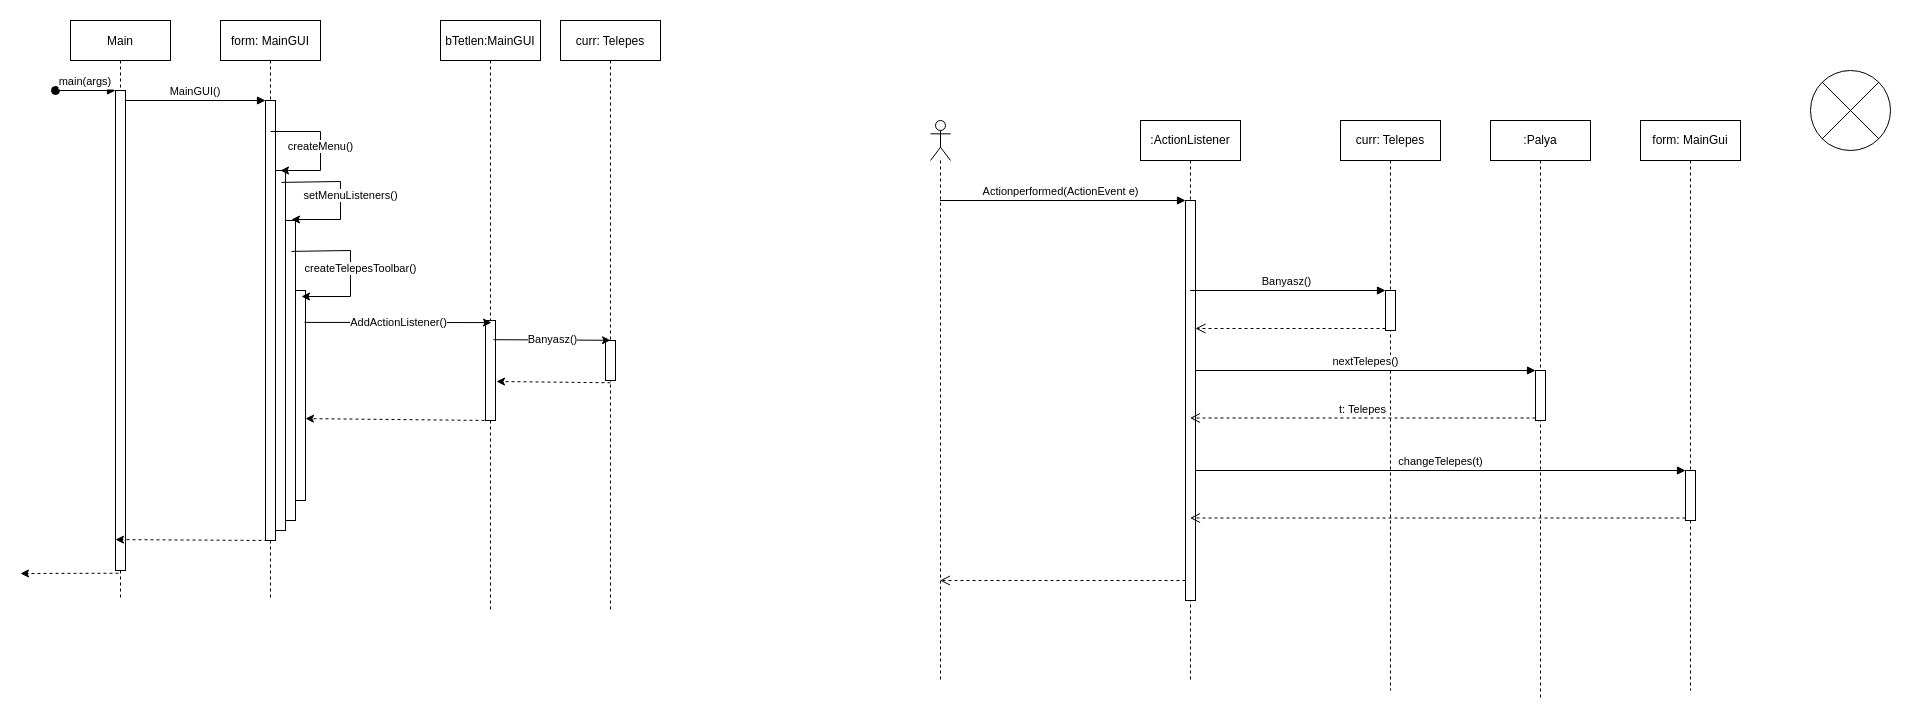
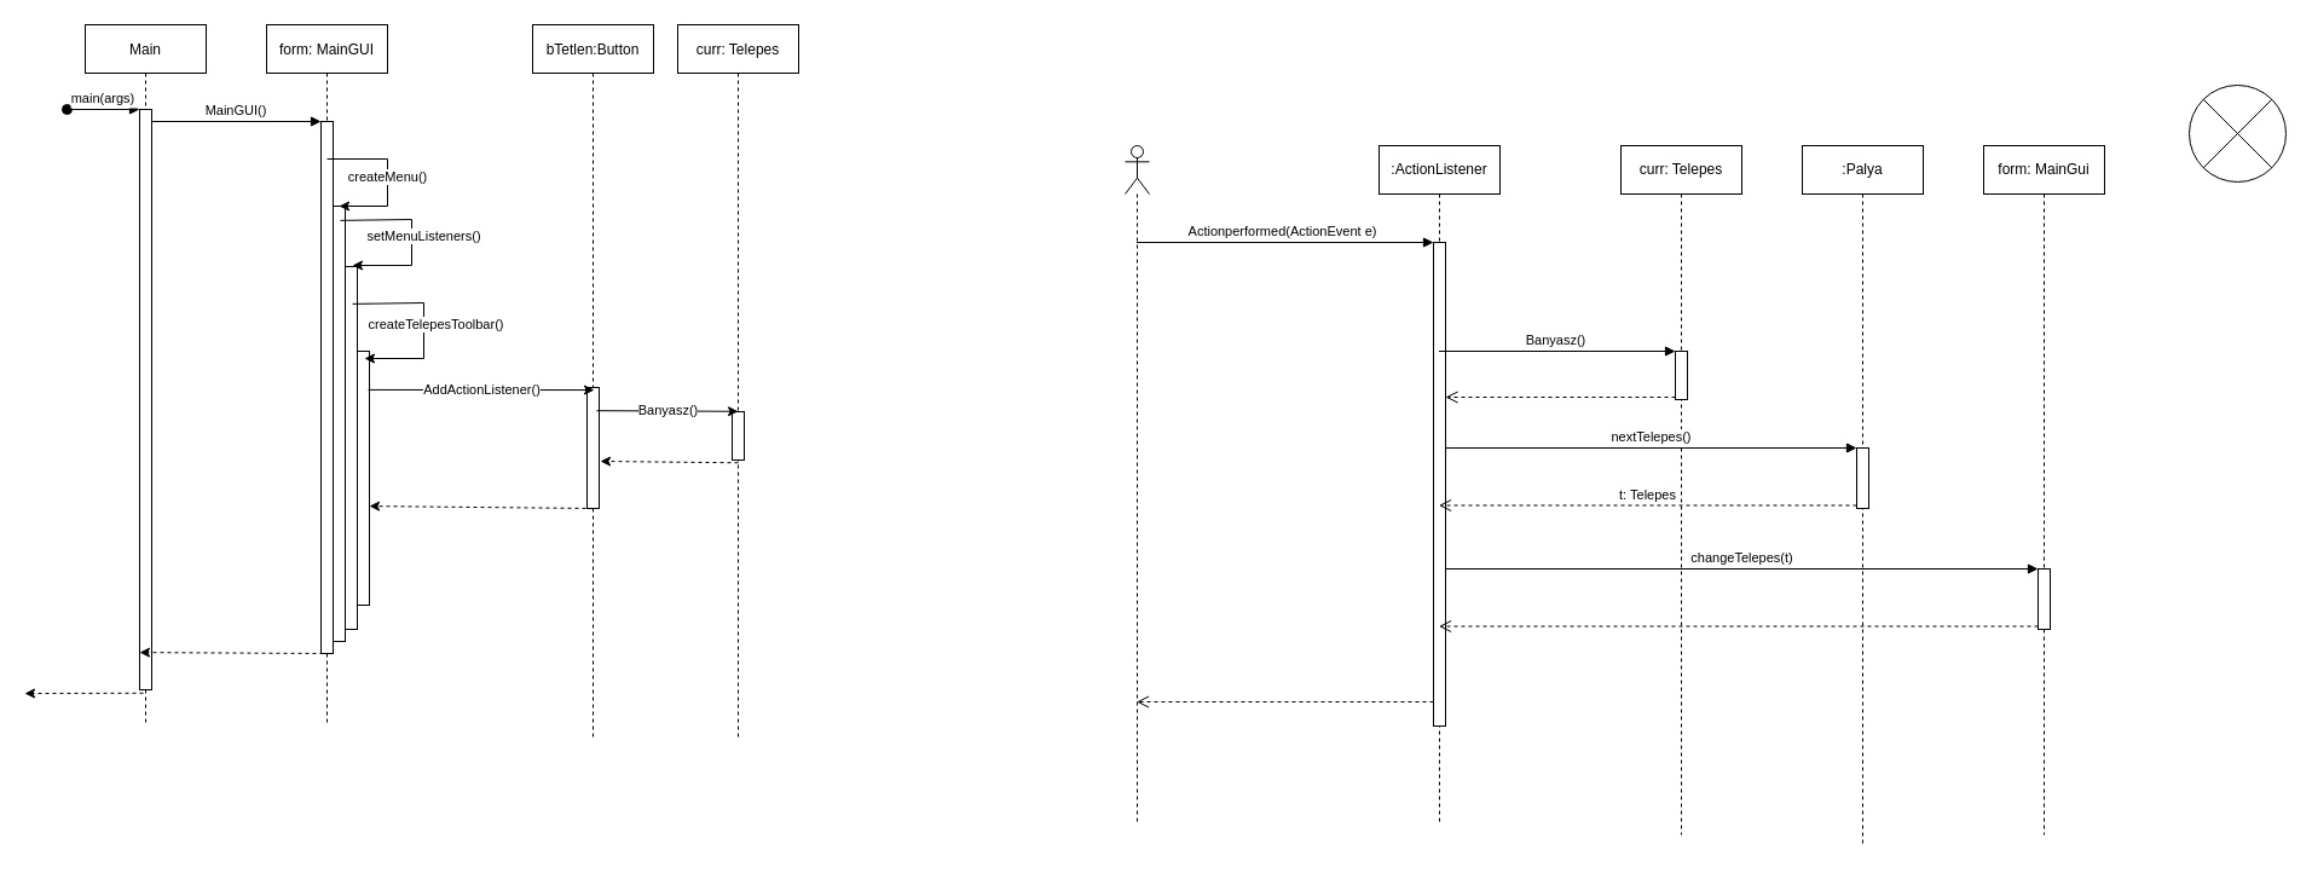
- <mxCell id="14" value="bTetlen:MainGUI" style="shape=umlLifeline;perimeter=lifelinePerimeter;container=1;collapsible=0;recursiveResize=0;rounded=0;shadow=0;strokeWidth=1;" vertex="1" parent="1"><mxGeometry x="440" y="20" width="100" height="590" as="geometry" /></mxCell>
+ <mxCell id="14" value="bTetlen:Button" style="shape=umlLifeline;perimeter=lifelinePerimeter;container=1;collapsible=0;recursiveResize=0;rounded=0;shadow=0;strokeWidth=1;" vertex="1" parent="1"><mxGeometry x="440" y="20" width="100" height="590" as="geometry" /></mxCell>
